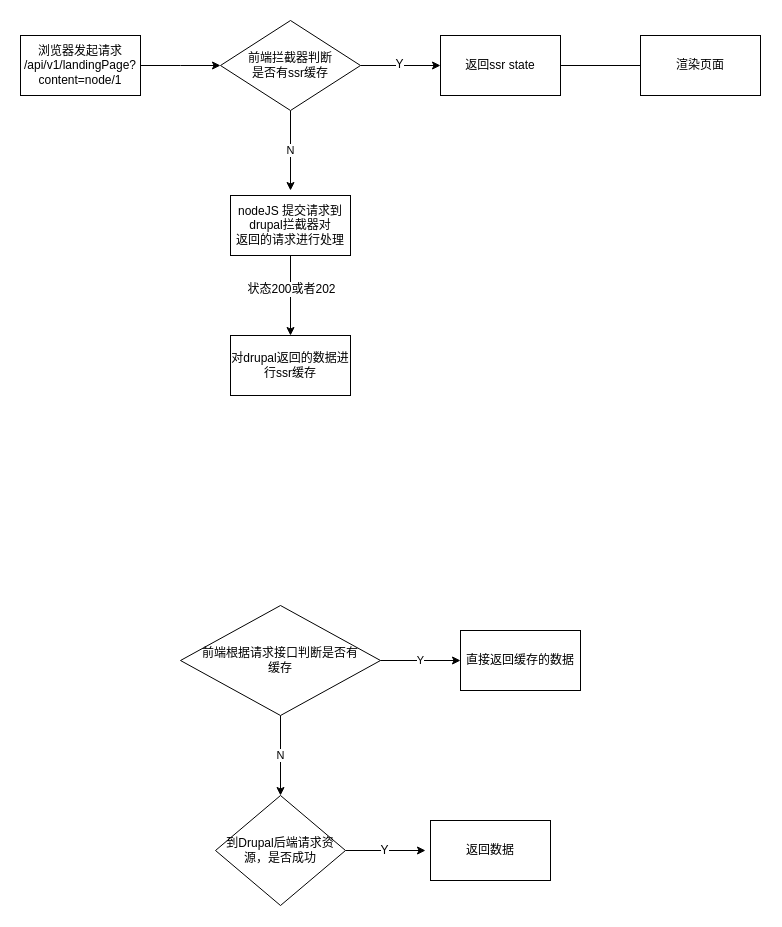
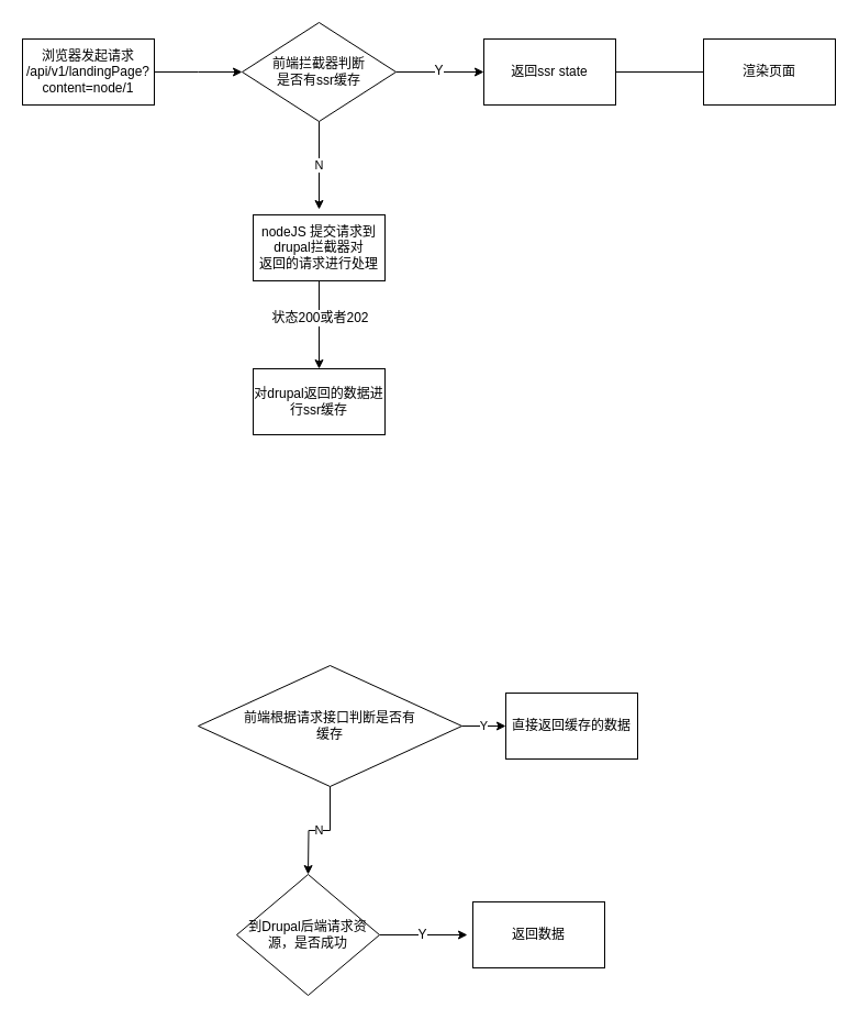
- <mxCell id="16" value="前端根据请求接口判断是否有&lt;br&gt;缓存" style="rhombus;whiteSpace=wrap;html=1;" parent="1" vertex="1"><mxGeometry x="180" y="605" width="200" height="110" as="geometry" /></mxCell>
+ <mxCell id="16" value="前端根据请求接口判断是否有&lt;br&gt;缓存" style="rhombus;whiteSpace=wrap;html=1;" parent="1" vertex="1"><mxGeometry x="180" y="605" width="240" height="110" as="geometry" /></mxCell>
